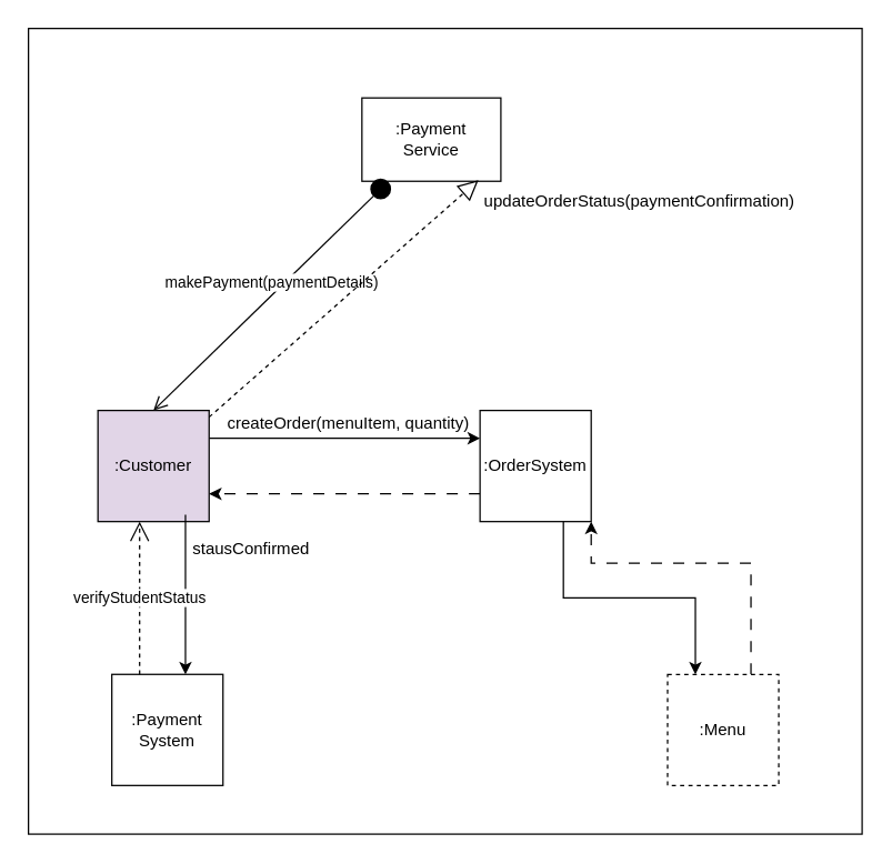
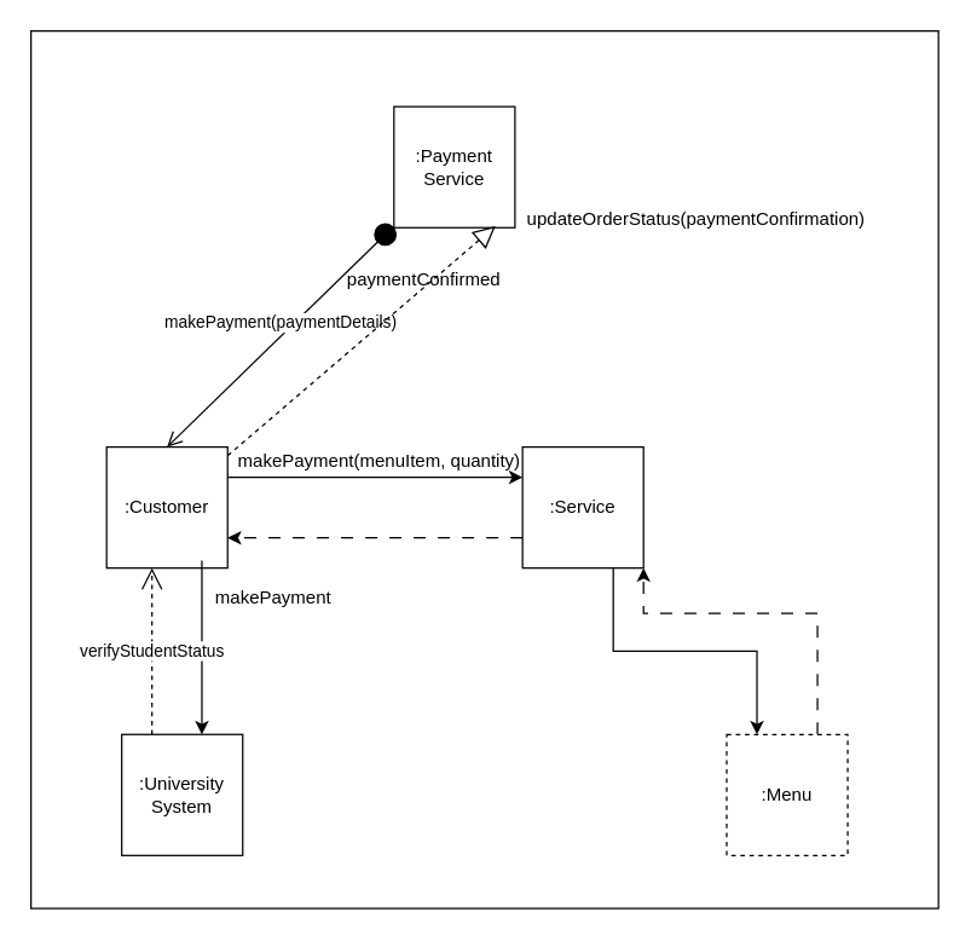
- <mxCell id="10" value=":Payment&lt;br&gt;Service" style="whiteSpace=wrap;html=1;aspect=fixed;" vertex="1" parent="1"><mxGeometry x="260" y="70" width="100" height="60" as="geometry" /></mxCell>
+ <mxCell id="10" value=":Payment&lt;br&gt;Service" style="whiteSpace=wrap;html=1;aspect=fixed;" vertex="1" parent="1"><mxGeometry x="260" y="70" width="80" height="80" as="geometry" /></mxCell>
+ <mxCell id="18" value="paymentConfirmed" style="text;html=1;strokeColor=none;fillColor=none;align=center;verticalAlign=middle;whiteSpace=wrap;rounded=0;" vertex="1" parent="1"><mxGeometry x="250" y="170" width="60" height="30" as="geometry" /></mxCell>
- <mxCell id="13" value="createOrder(menuItem, quantity)" style="text;html=1;align=center;verticalAlign=middle;resizable=0;points=[];autosize=1;strokeColor=none;fillColor=none;" vertex="1" parent="1"><mxGeometry x="150" y="290" width="200" height="30" as="geometry" /></mxCell>
+ <mxCell id="13" value="makePayment(menuItem, quantity)" style="text;html=1;align=center;verticalAlign=middle;resizable=0;points=[];autosize=1;strokeColor=none;fillColor=none;" vertex="1" parent="1"><mxGeometry x="150" y="290" width="200" height="30" as="geometry" /></mxCell>
- <mxCell id="4" value=":Customer" style="whiteSpace=wrap;html=1;aspect=fixed;fillColor=#e1d5e7;" vertex="1" parent="1"><mxGeometry x="70" y="295" width="80" height="80" as="geometry" /></mxCell>
+ <mxCell id="4" value=":Customer" style="whiteSpace=wrap;html=1;aspect=fixed;" vertex="1" parent="1"><mxGeometry x="70" y="295" width="80" height="80" as="geometry" /></mxCell>
- <mxCell id="8" value=":OrderSystem" style="whiteSpace=wrap;html=1;aspect=fixed;" vertex="1" parent="1"><mxGeometry x="345" y="295" width="80" height="80" as="geometry" /></mxCell>
+ <mxCell id="8" value=":Service" style="whiteSpace=wrap;html=1;aspect=fixed;" vertex="1" parent="1"><mxGeometry x="345" y="295" width="80" height="80" as="geometry" /></mxCell>
- <mxCell id="14" value="stausConfirmed" style="text;html=1;align=center;verticalAlign=middle;resizable=0;points=[];autosize=1;strokeColor=none;fillColor=none;" vertex="1" parent="1"><mxGeometry x="125" y="380" width="110" height="30" as="geometry" /></mxCell>
+ <mxCell id="14" value="makePayment" style="text;html=1;align=center;verticalAlign=middle;resizable=0;points=[];autosize=1;strokeColor=none;fillColor=none;" vertex="1" parent="1"><mxGeometry x="125" y="380" width="110" height="30" as="geometry" /></mxCell>
- <mxCell id="9" value=":Payment&lt;br&gt;System" style="whiteSpace=wrap;html=1;aspect=fixed;" vertex="1" parent="1"><mxGeometry x="80" y="485" width="80" height="80" as="geometry" /></mxCell>
+ <mxCell id="9" value=":University&lt;br&gt;System" style="whiteSpace=wrap;html=1;aspect=fixed;" vertex="1" parent="1"><mxGeometry x="80" y="485" width="80" height="80" as="geometry" /></mxCell>
